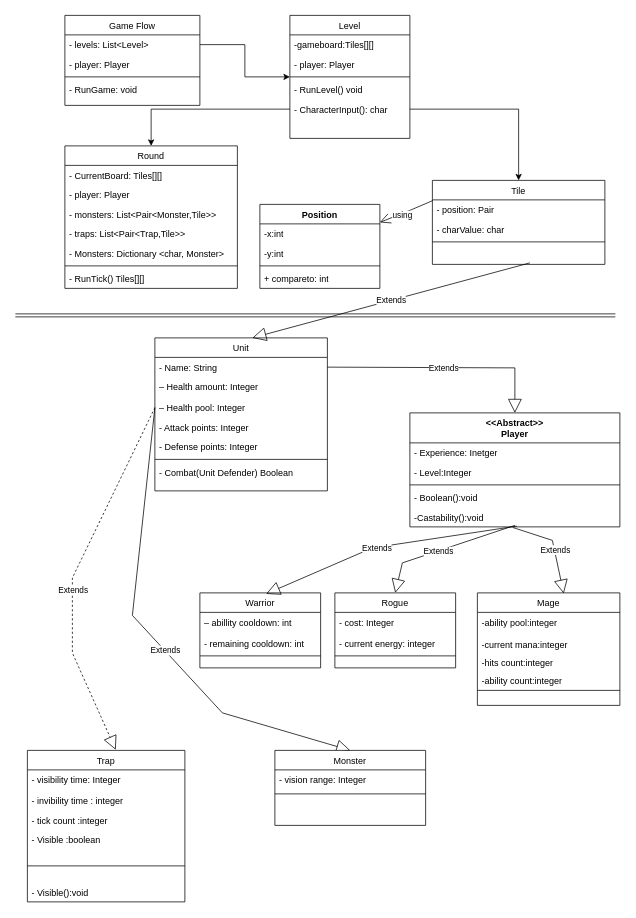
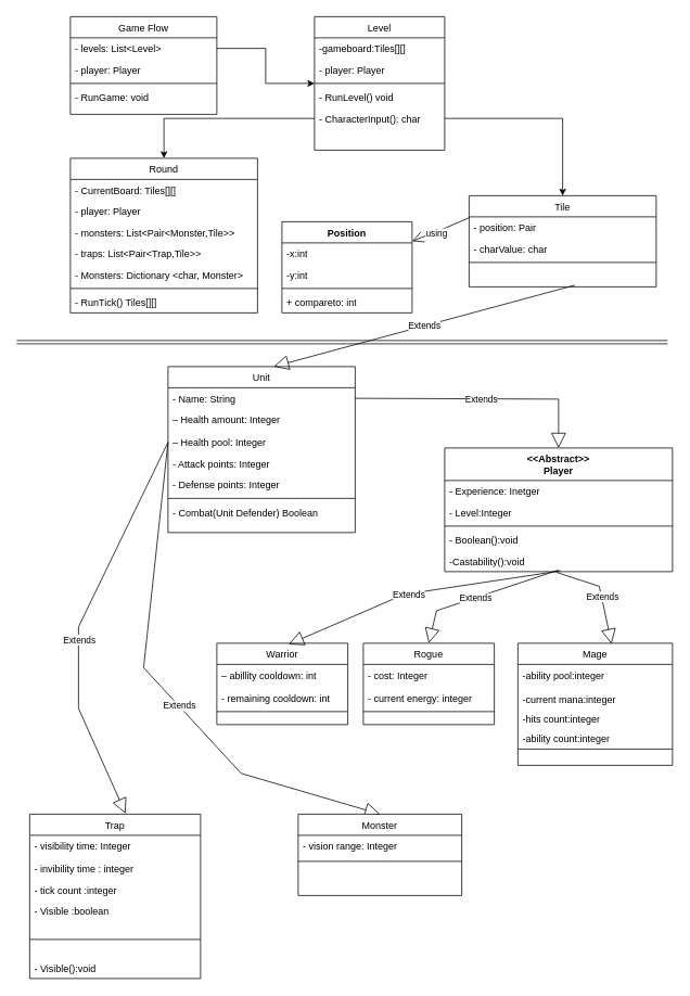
- <mxCell id="61" value="Extends" style="endArrow=block;endSize=16;endFill=0;html=1;rounded=0;exitX=0;exitY=0.5;exitDx=0;exitDy=0;entryX=0.561;entryY=-0.004;entryDx=0;entryDy=0;entryPerimeter=0;dashed=1;" parent="1" source="32" target="62" edge="1"><mxGeometry x="0.084" y="1" width="160" relative="1" as="geometry"><mxPoint x="699" y="711" as="sourcePoint" /><mxPoint x="126" y="970" as="targetPoint" /><Array as="points"><mxPoint x="96" y="770" /><mxPoint x="96" y="870" /></Array><mxPoint as="offset" /></mxGeometry></mxCell>
+ <mxCell id="61" value="Extends" style="endArrow=block;endSize=16;endFill=0;html=1;rounded=0;exitX=0;exitY=0.5;exitDx=0;exitDy=0;entryX=0.561;entryY=-0.004;entryDx=0;entryDy=0;entryPerimeter=0;" parent="1" source="32" target="62" edge="1"><mxGeometry x="0.084" y="1" width="160" relative="1" as="geometry"><mxPoint x="699" y="711" as="sourcePoint" /><mxPoint x="126" y="970" as="targetPoint" /><Array as="points"><mxPoint x="96" y="770" /><mxPoint x="96" y="870" /></Array><mxPoint as="offset" /></mxGeometry></mxCell>
